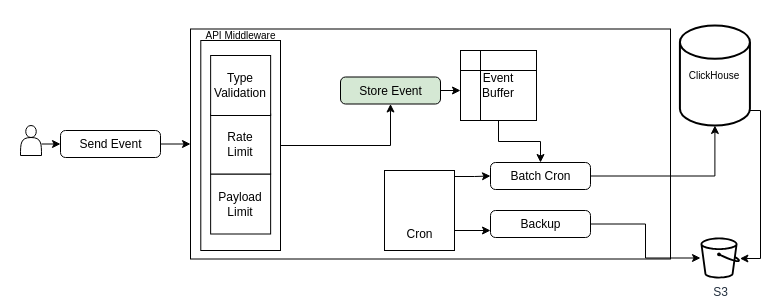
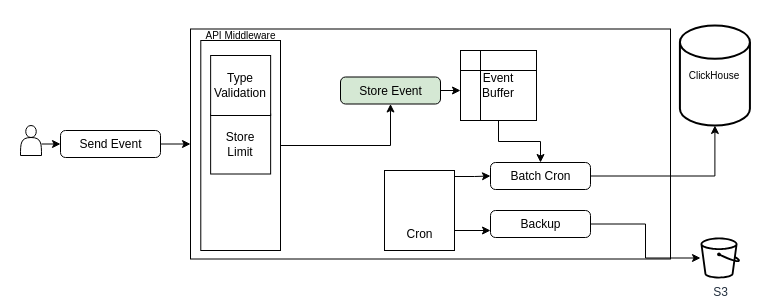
- <mxCell id="7" value="&lt;div&gt;Rate&lt;/div&gt;&lt;div&gt;Limit&lt;br&gt;&lt;/div&gt;" style="rounded=0;whiteSpace=wrap;html=1;direction=south;" vertex="1" parent="1"><mxGeometry x="210.14" y="113.5" width="60" height="60" as="geometry" /></mxCell>
+ <mxCell id="7" value="&lt;div&gt;Store&lt;/div&gt;&lt;div&gt;Limit&lt;br&gt;&lt;/div&gt;" style="rounded=0;whiteSpace=wrap;html=1;direction=south;" vertex="1" parent="1"><mxGeometry x="210.14" y="113.5" width="60" height="60" as="geometry" /></mxCell>
- <mxCell id="15" style="edgeStyle=orthogonalEdgeStyle;rounded=0;orthogonalLoop=1;jettySize=auto;html=1;exitX=1;exitY=0.85;exitDx=0;exitDy=0;exitPerimeter=0;fontSize=10;" edge="1" parent="1" source="16" target="25"><mxGeometry relative="1" as="geometry"><Array as="points"><mxPoint x="760" y="110" /><mxPoint x="760" y="258" /></Array></mxGeometry></mxCell>
- <mxCell id="6" value="&lt;div&gt;Payload&lt;/div&gt;&lt;div&gt;Limit&lt;br&gt;&lt;/div&gt;" style="rounded=0;whiteSpace=wrap;html=1;" vertex="1" parent="1"><mxGeometry x="210.14" y="173.5" width="60" height="60" as="geometry" /></mxCell>
